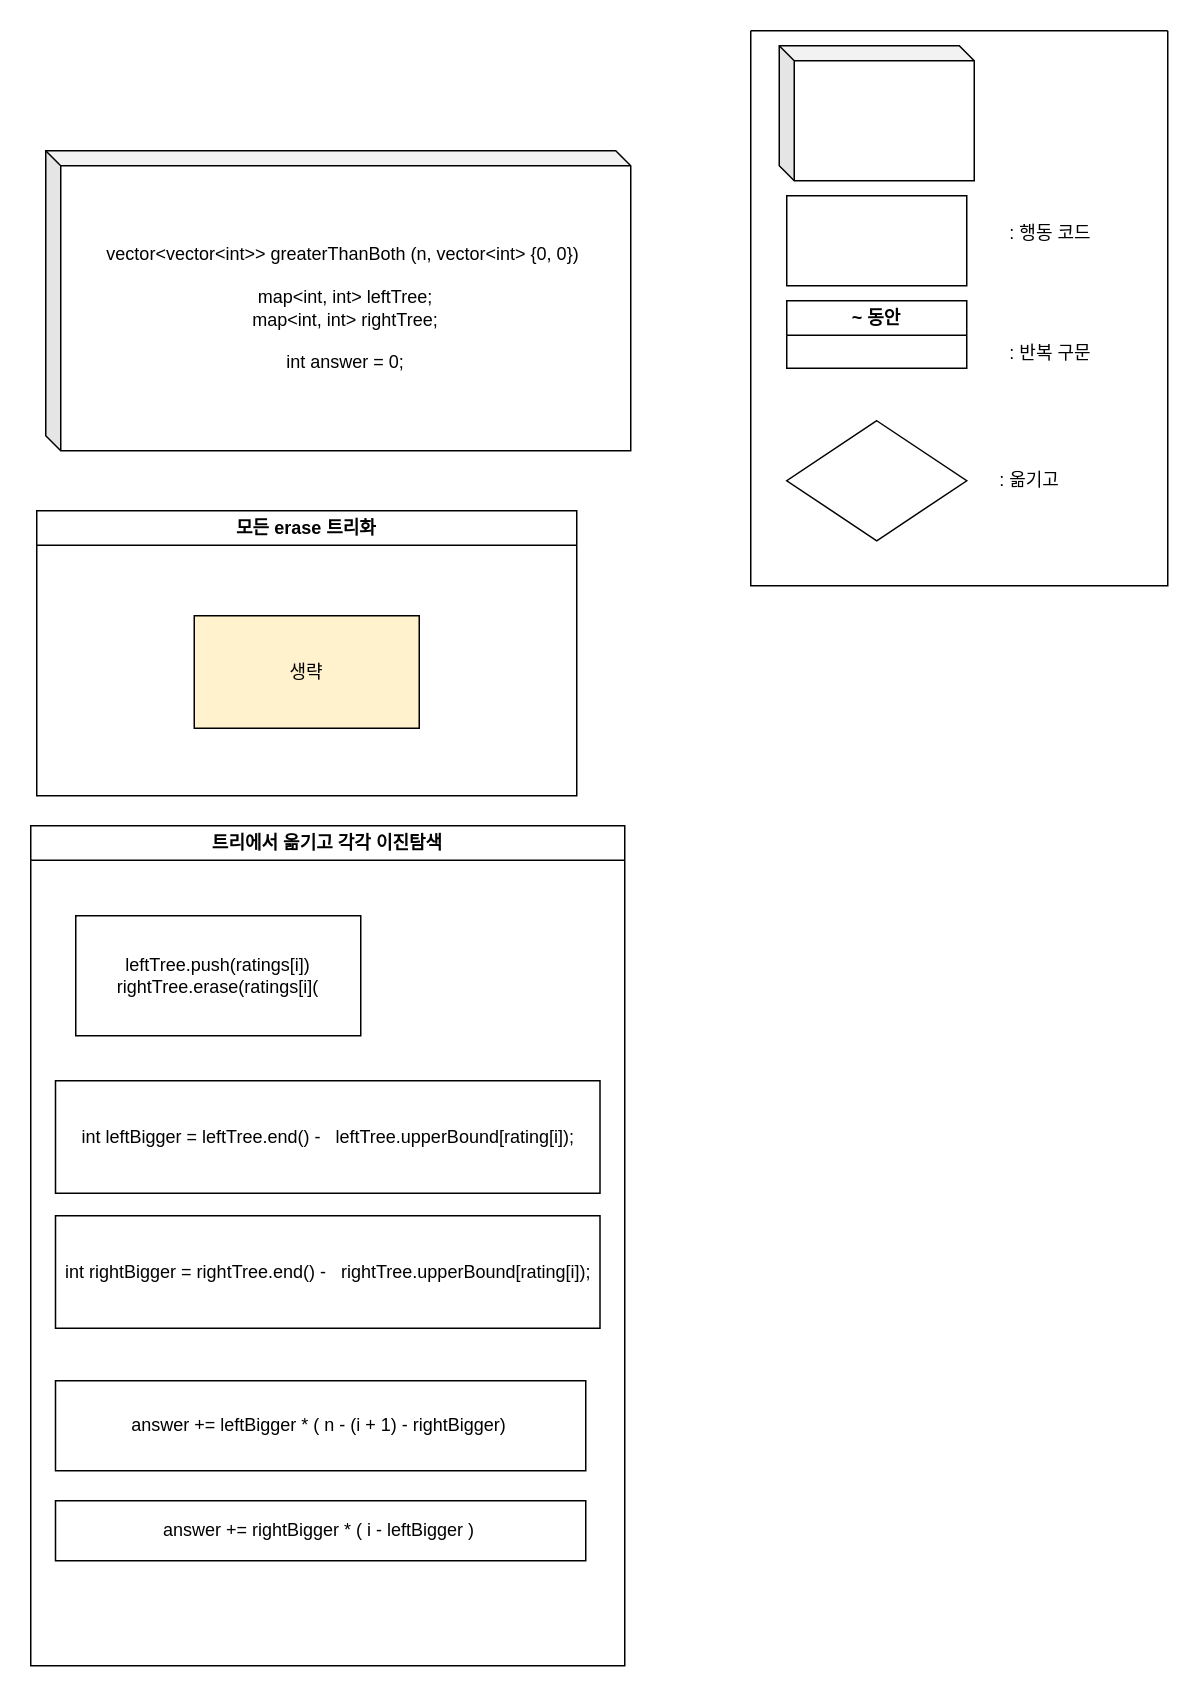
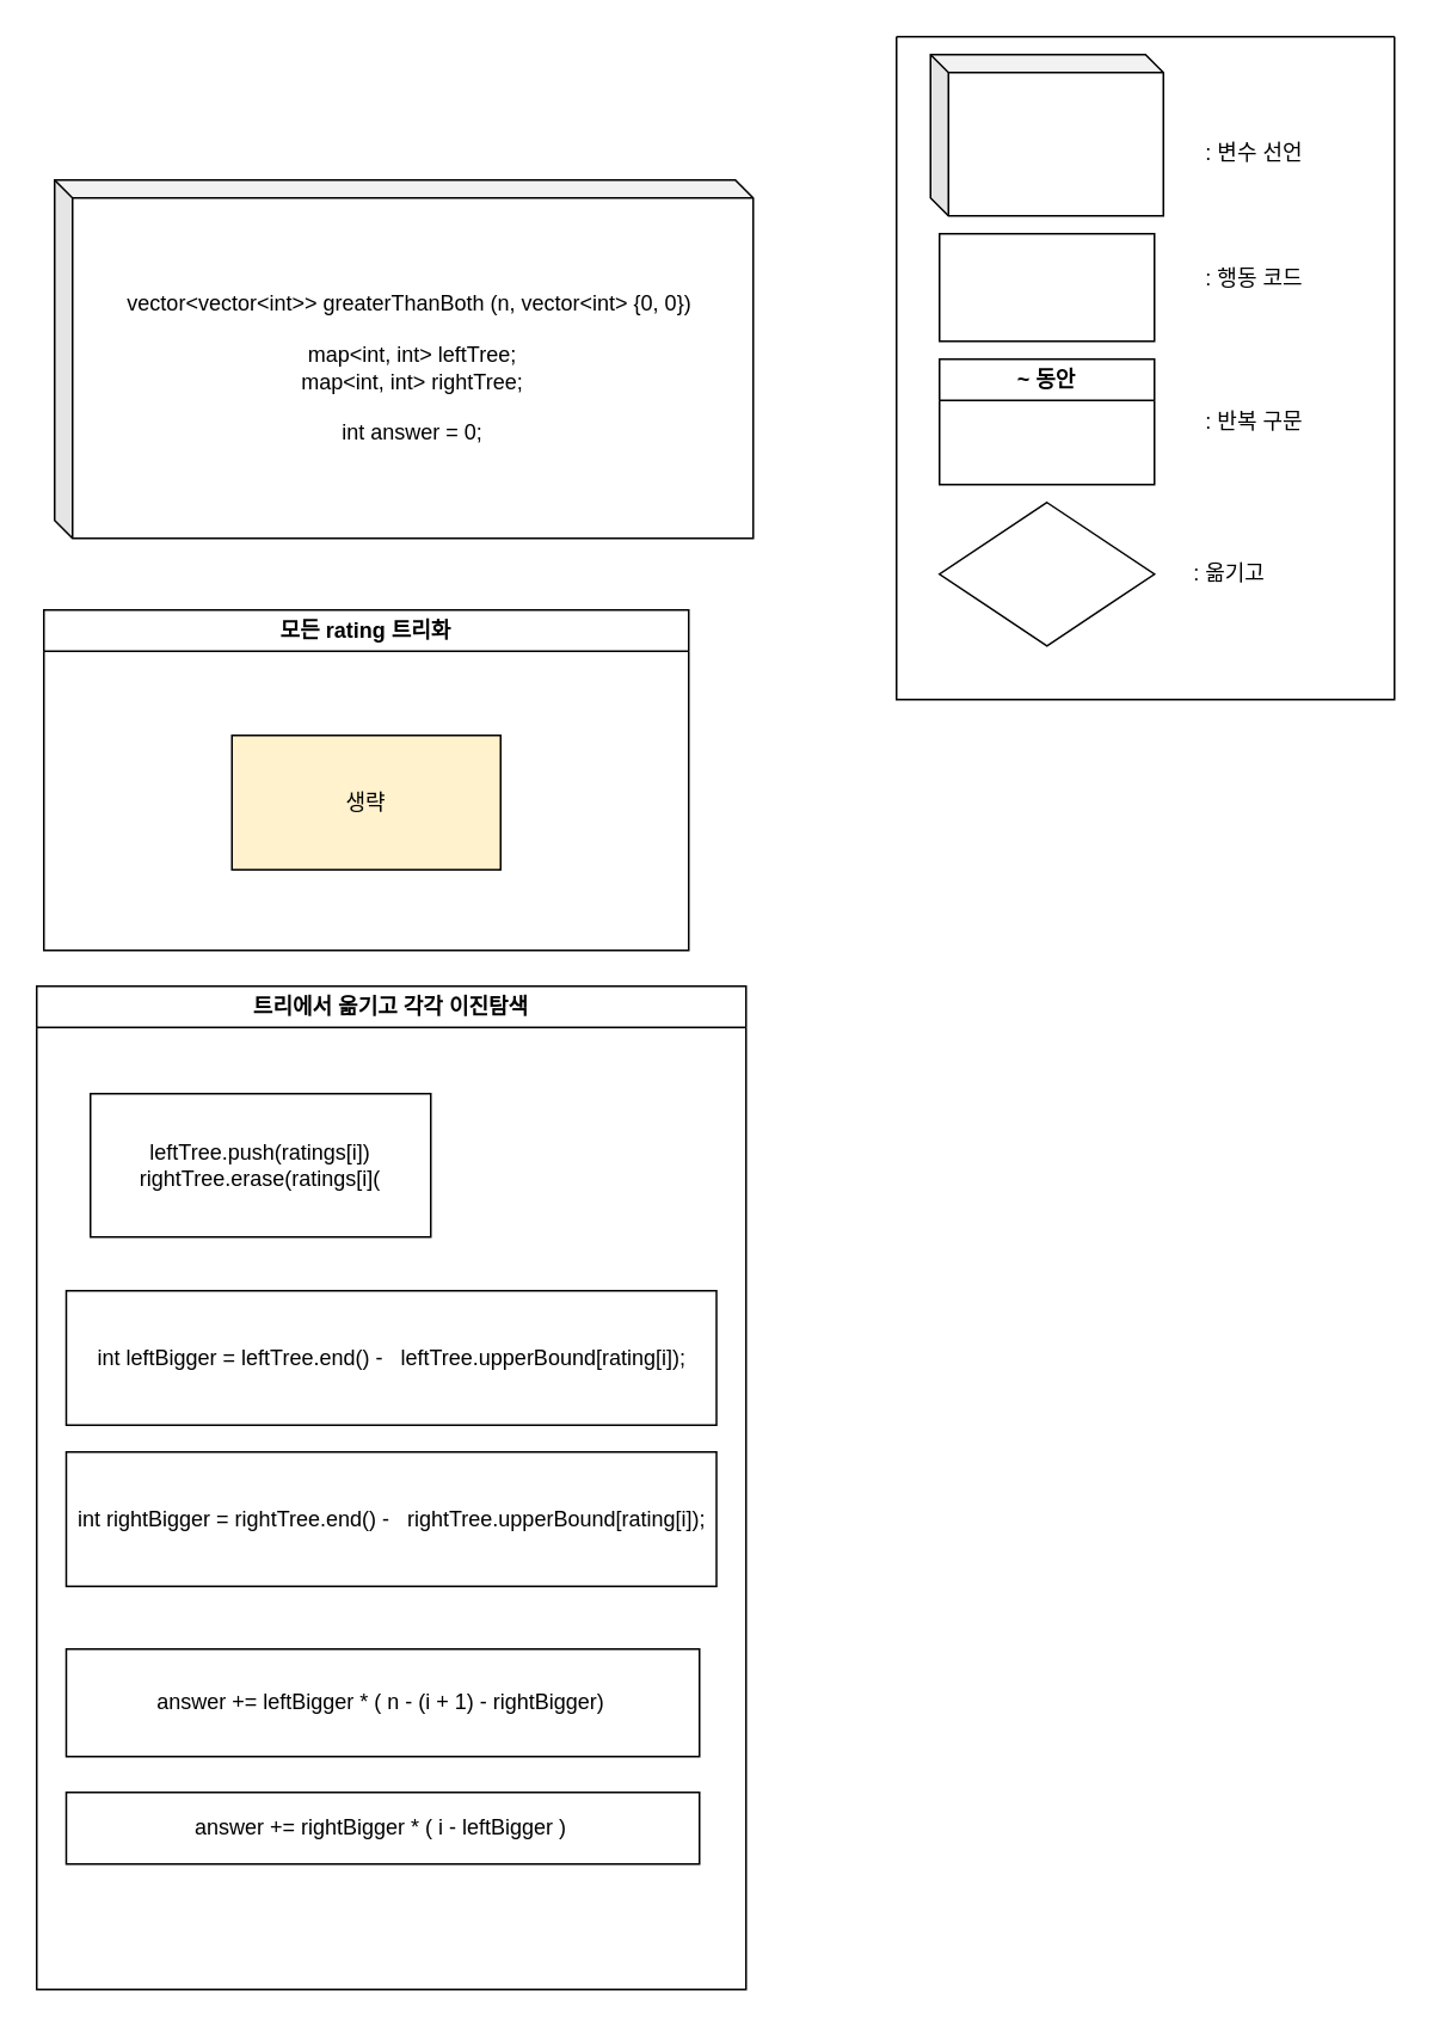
+ <mxCell id="3" value=": 변수 선언" style="text;html=1;align=center;verticalAlign=middle;whiteSpace=wrap;rounded=0;" vertex="1" parent="2"><mxGeometry x="170" y="50" width="60" height="30" as="geometry" /></mxCell>
- <mxCell id="6" value="~ 동안" style="swimlane;whiteSpace=wrap;html=1;" vertex="1" parent="2"><mxGeometry x="24" y="180" width="120" height="45" as="geometry" /></mxCell>
+ <mxCell id="6" value="~ 동안" style="swimlane;whiteSpace=wrap;html=1;" vertex="1" parent="2"><mxGeometry x="24" y="180" width="120" height="70" as="geometry" /></mxCell>
- <mxCell id="18" value="모든 erase 트리화" style="swimlane;whiteSpace=wrap;html=1;" vertex="1" parent="1"><mxGeometry x="24" y="340" width="360" height="190" as="geometry" /></mxCell>
+ <mxCell id="18" value="모든 rating 트리화" style="swimlane;whiteSpace=wrap;html=1;" vertex="1" parent="1"><mxGeometry x="24" y="340" width="360" height="190" as="geometry" /></mxCell>
